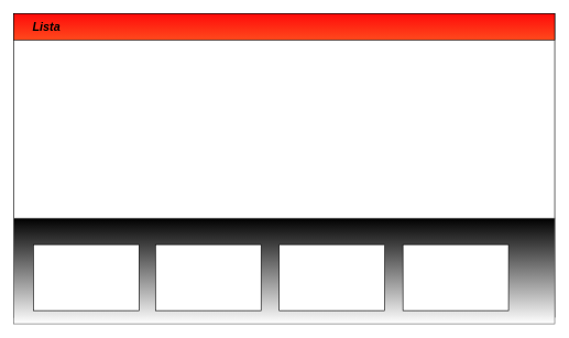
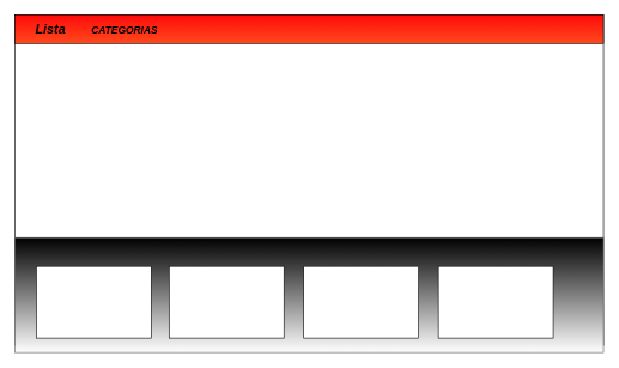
+ <mxCell id="10" value="&lt;font size=&quot;1&quot;&gt;&lt;b&gt;&lt;i style=&quot;font-size: 14px&quot;&gt;CATEGORIAS&lt;/i&gt;&lt;/b&gt;&lt;/font&gt;" style="text;html=1;resizable=0;points=[];autosize=1;align=left;verticalAlign=top;spacingTop=-4;" vertex="1" parent="1"><mxGeometry x="125" y="30" width="110" height="20" as="geometry" /></mxCell>
